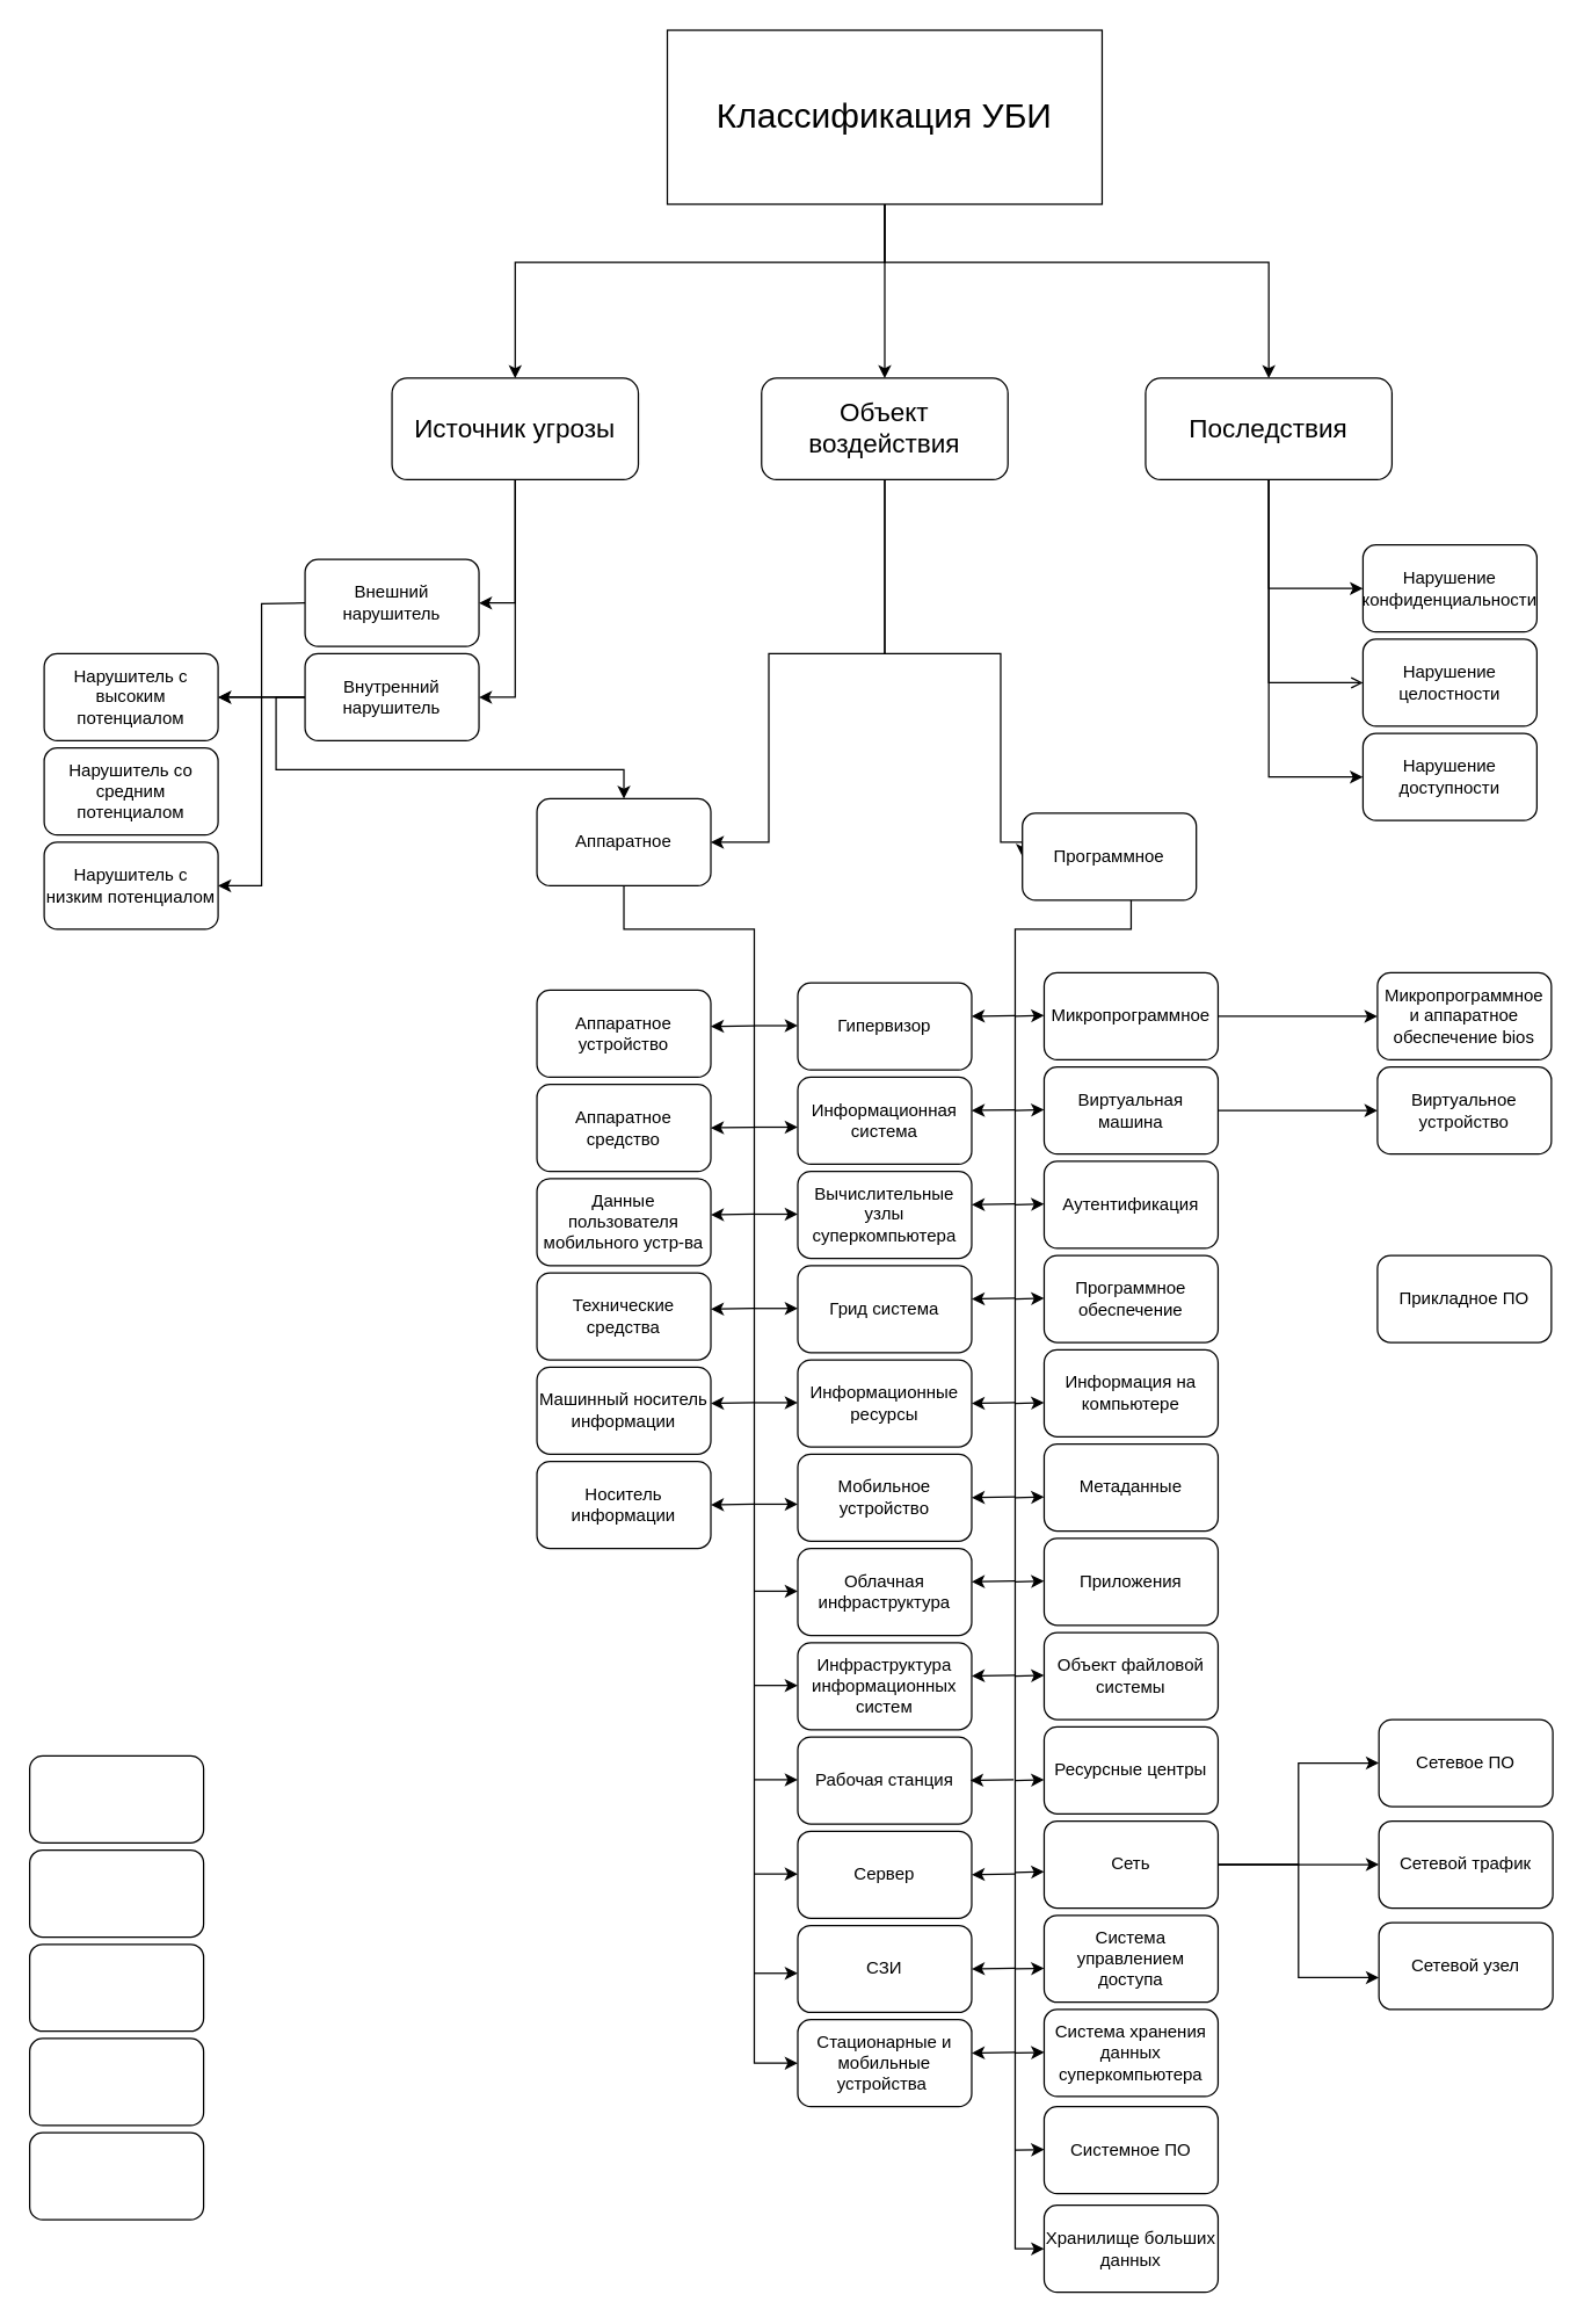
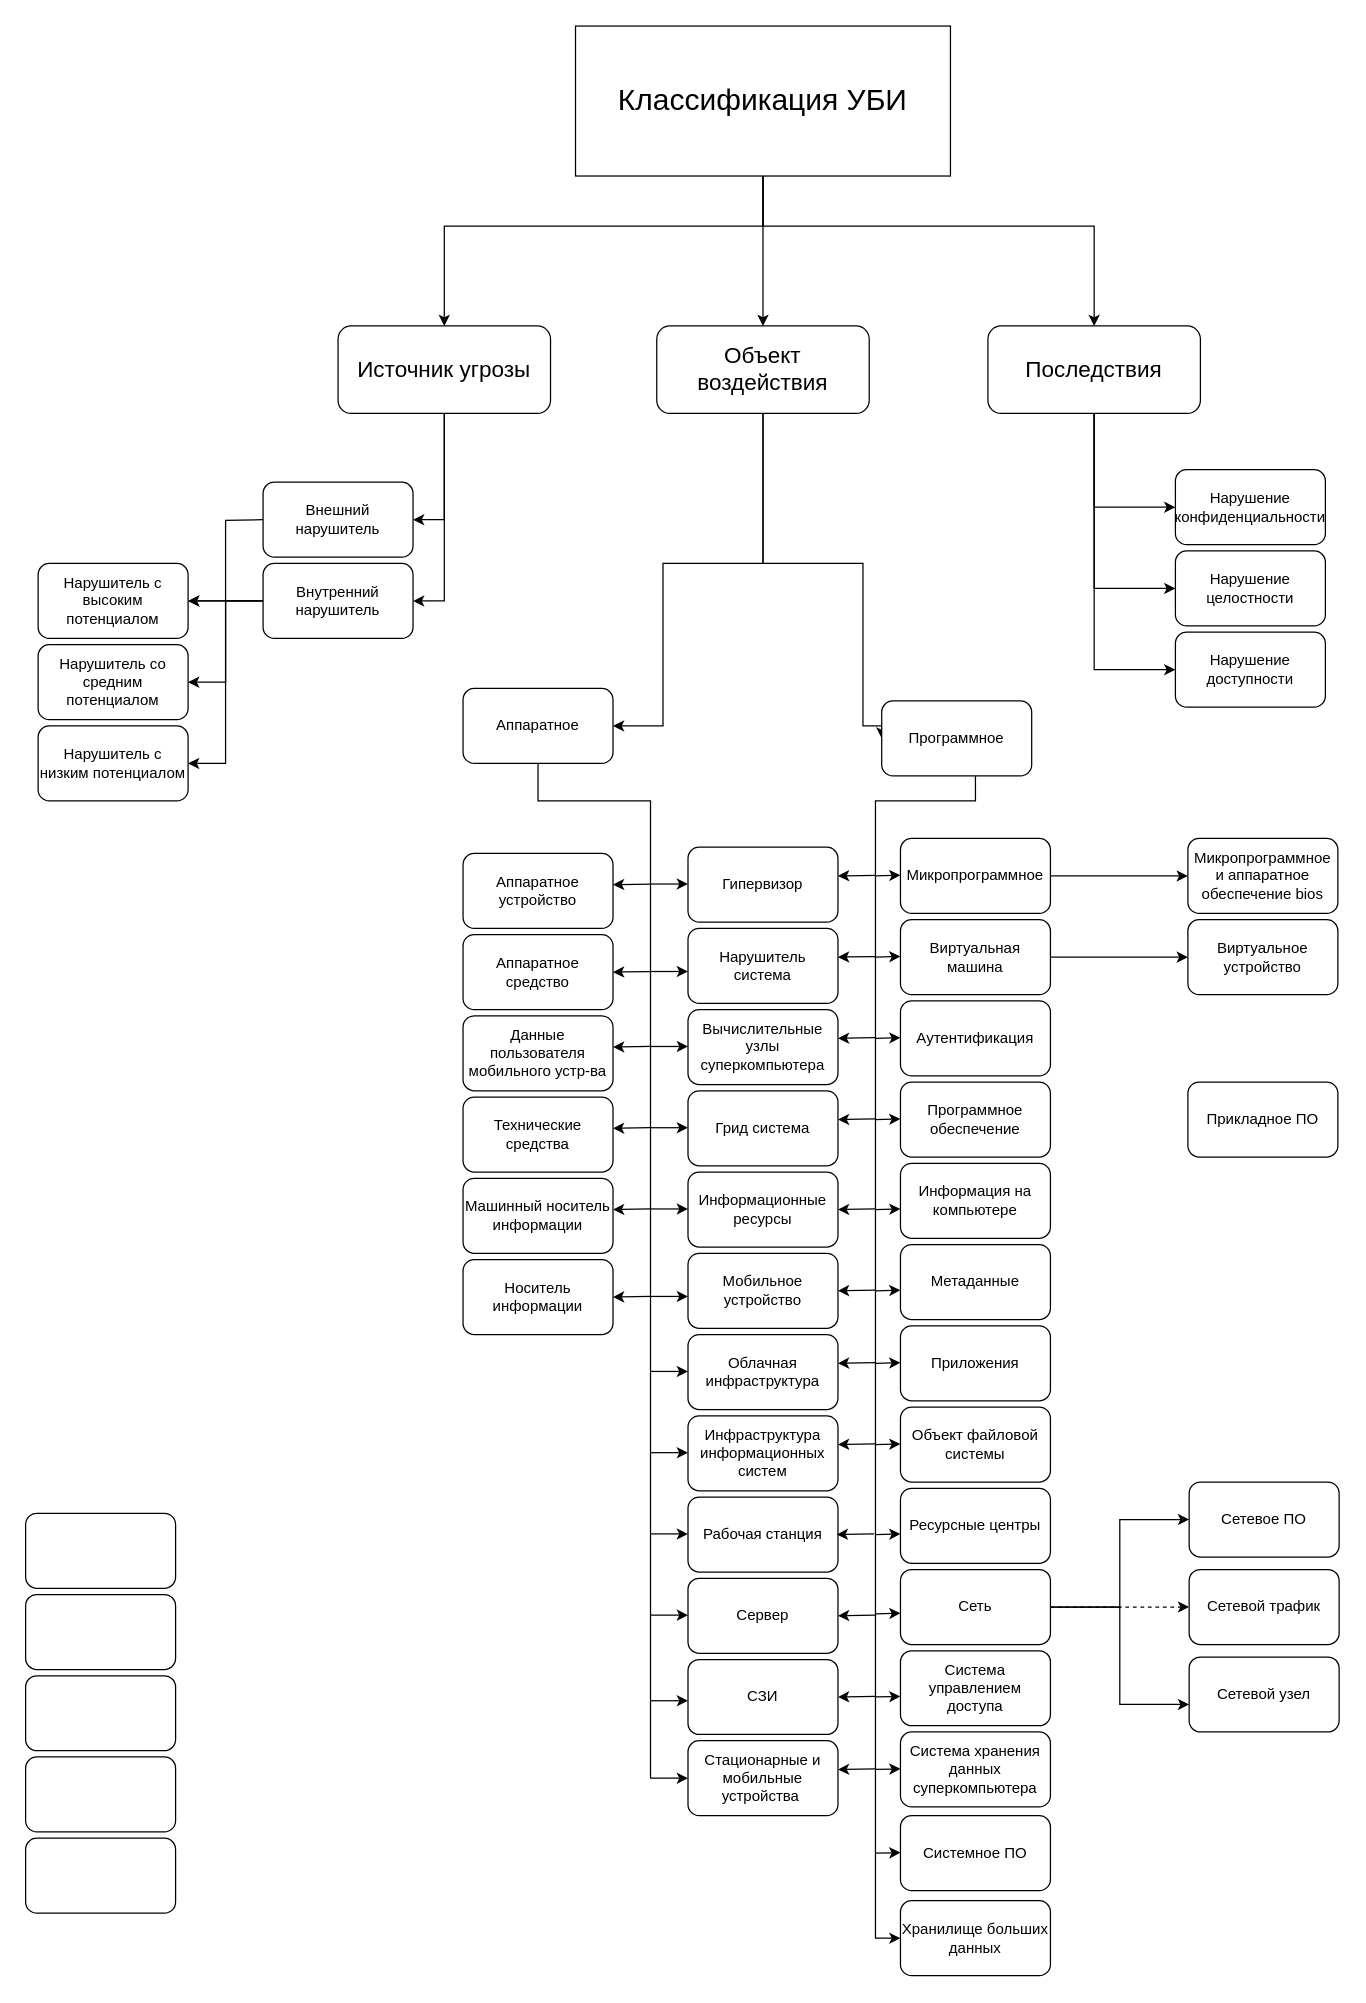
- <mxCell id="12" style="edgeStyle=orthogonalEdgeStyle;rounded=0;orthogonalLoop=1;jettySize=auto;html=1;exitX=0.5;exitY=1;exitDx=0;exitDy=0;entryX=0;entryY=0.5;entryDx=0;entryDy=0;endArrow=open;" edge="1" parent="1" source="14" target="17"><mxGeometry relative="1" as="geometry" /></mxCell>
+ <mxCell id="12" style="edgeStyle=orthogonalEdgeStyle;rounded=0;orthogonalLoop=1;jettySize=auto;html=1;exitX=0.5;exitY=1;exitDx=0;exitDy=0;entryX=0;entryY=0.5;entryDx=0;entryDy=0;" edge="1" parent="1" source="14" target="17"><mxGeometry relative="1" as="geometry" /></mxCell>
- <mxCell id="25" style="edgeStyle=orthogonalEdgeStyle;rounded=0;orthogonalLoop=1;jettySize=auto;html=1;exitX=0;exitY=0.5;exitDx=0;exitDy=0;" edge="1" parent="1" source="27" target="29"><mxGeometry relative="1" as="geometry" /></mxCell>
+ <mxCell id="25" style="edgeStyle=orthogonalEdgeStyle;rounded=0;orthogonalLoop=1;jettySize=auto;html=1;exitX=0;exitY=0.5;exitDx=0;exitDy=0;entryX=1;entryY=0.5;entryDx=0;entryDy=0;" edge="1" parent="1" source="27" target="20"><mxGeometry relative="1" as="geometry" /></mxCell>
- <mxCell id="52" value="Информационная система" style="rounded=1;whiteSpace=wrap;html=1;" vertex="1" parent="1"><mxGeometry x="550" y="742" width="120" height="60" as="geometry" /></mxCell>
+ <mxCell id="52" value="Нарушитель система" style="rounded=1;whiteSpace=wrap;html=1;" vertex="1" parent="1"><mxGeometry x="550" y="742" width="120" height="60" as="geometry" /></mxCell>
- <mxCell id="70" style="edgeStyle=orthogonalEdgeStyle;rounded=0;orthogonalLoop=1;jettySize=auto;html=1;entryX=0;entryY=0.5;entryDx=0;entryDy=0;" edge="1" parent="1" source="71" target="77"><mxGeometry relative="1" as="geometry" /></mxCell>
+ <mxCell id="70" style="edgeStyle=orthogonalEdgeStyle;rounded=0;orthogonalLoop=1;jettySize=auto;html=1;entryX=0;entryY=0.5;entryDx=0;entryDy=0;dashed=1;" edge="1" parent="1" source="71" target="77"><mxGeometry relative="1" as="geometry" /></mxCell>
